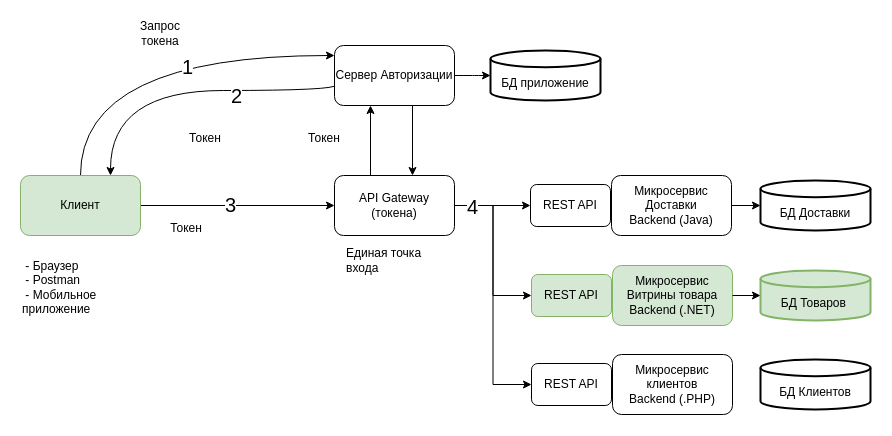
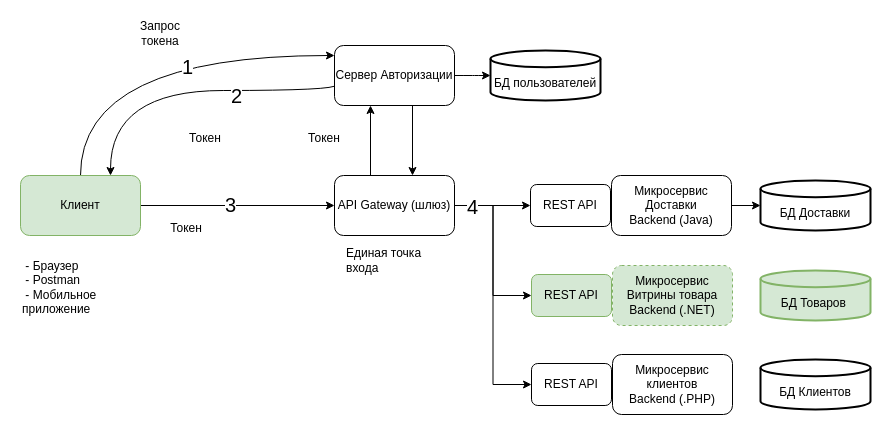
- <mxCell id="18" value="&lt;br&gt;БД приложение" style="strokeWidth=2;html=1;shape=mxgraph.flowchart.database;whiteSpace=wrap;" vertex="1" parent="1"><mxGeometry x="490" y="50" width="110" height="50" as="geometry" /></mxCell>
+ <mxCell id="18" value="&lt;br&gt;БД пользователей" style="strokeWidth=2;html=1;shape=mxgraph.flowchart.database;whiteSpace=wrap;" vertex="1" parent="1"><mxGeometry x="490" y="50" width="110" height="50" as="geometry" /></mxCell>
- <mxCell id="12" value="API Gateway (токена)" style="rounded=1;whiteSpace=wrap;html=1;" vertex="1" parent="1"><mxGeometry x="334" y="175" width="120" height="60" as="geometry" /></mxCell>
+ <mxCell id="12" value="API Gateway (шлюз)" style="rounded=1;whiteSpace=wrap;html=1;" vertex="1" parent="1"><mxGeometry x="334" y="175" width="120" height="60" as="geometry" /></mxCell>
- <mxCell id="29" value="Микросервис Витрины товара&lt;br&gt;Backend (.NET)" style="rounded=1;whiteSpace=wrap;html=1;fillColor=#d5e8d4;strokeColor=#82b366;" vertex="1" parent="1"><mxGeometry x="612" y="265" width="120" height="60" as="geometry" /></mxCell>
+ <mxCell id="29" value="Микросервис Витрины товара&lt;br&gt;Backend (.NET)" style="rounded=1;whiteSpace=wrap;html=1;fillColor=#d5e8d4;strokeColor=#82b366;dashed=1;" vertex="1" parent="1"><mxGeometry x="612" y="265" width="120" height="60" as="geometry" /></mxCell>
- <mxCell id="34" style="edgeStyle=orthogonalEdgeStyle;rounded=0;orthogonalLoop=1;jettySize=auto;html=1;exitX=1;exitY=0.5;exitDx=0;exitDy=0;entryX=0;entryY=0.5;entryDx=0;entryDy=0;entryPerimeter=0;" edge="1" parent="1" source="29" target="28"><mxGeometry relative="1" as="geometry" /></mxCell>
